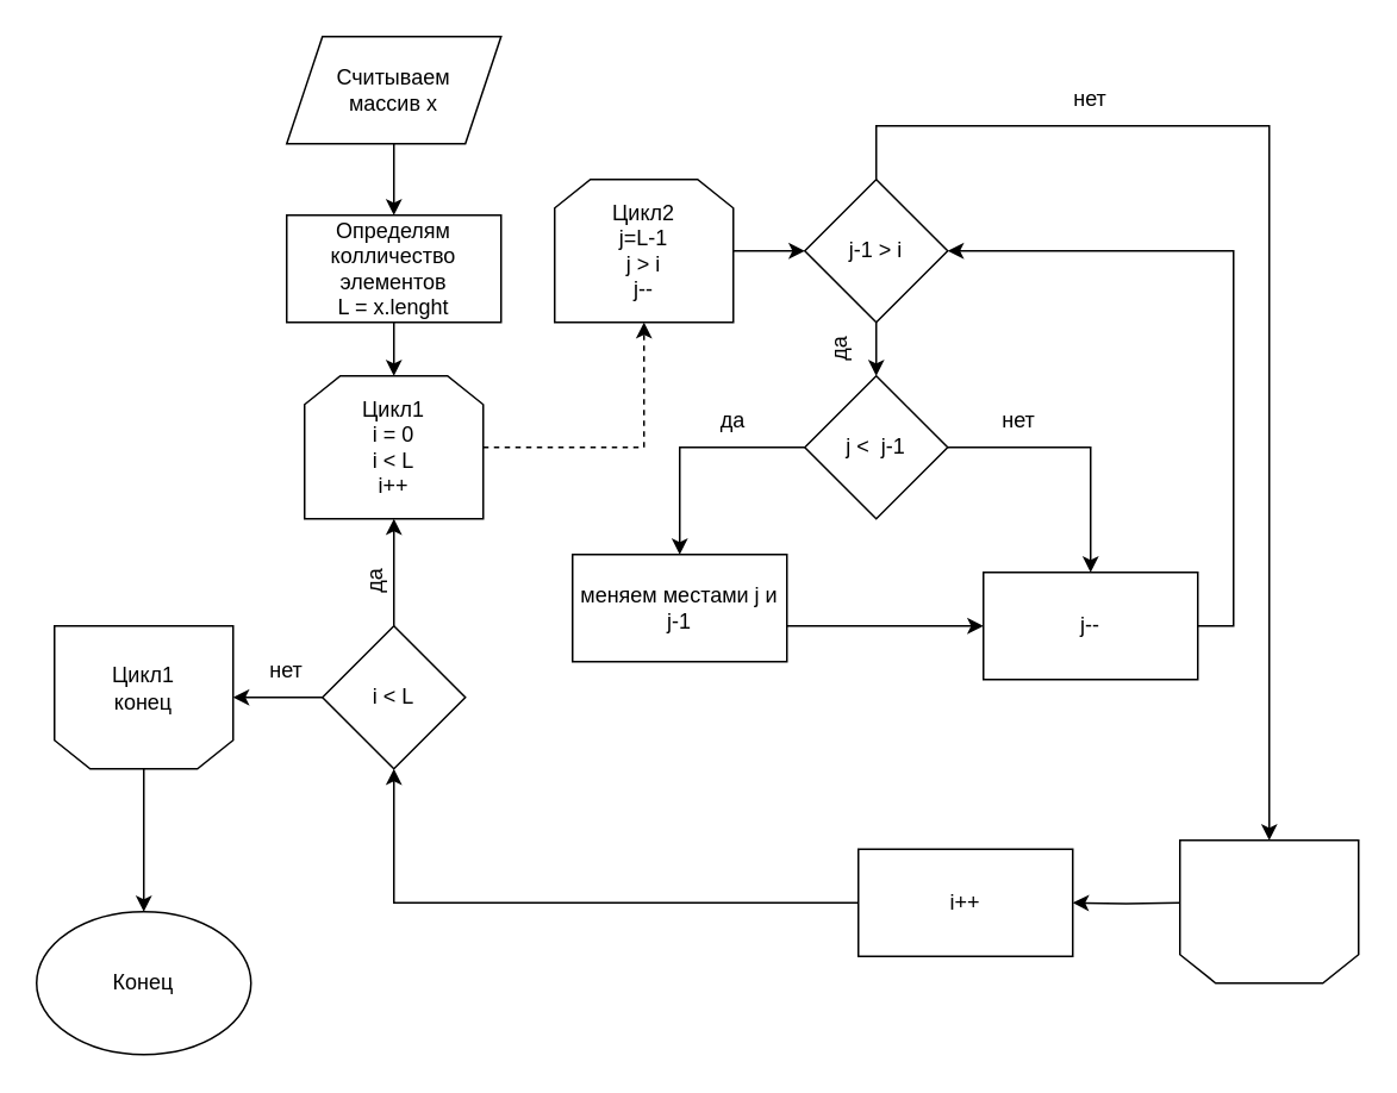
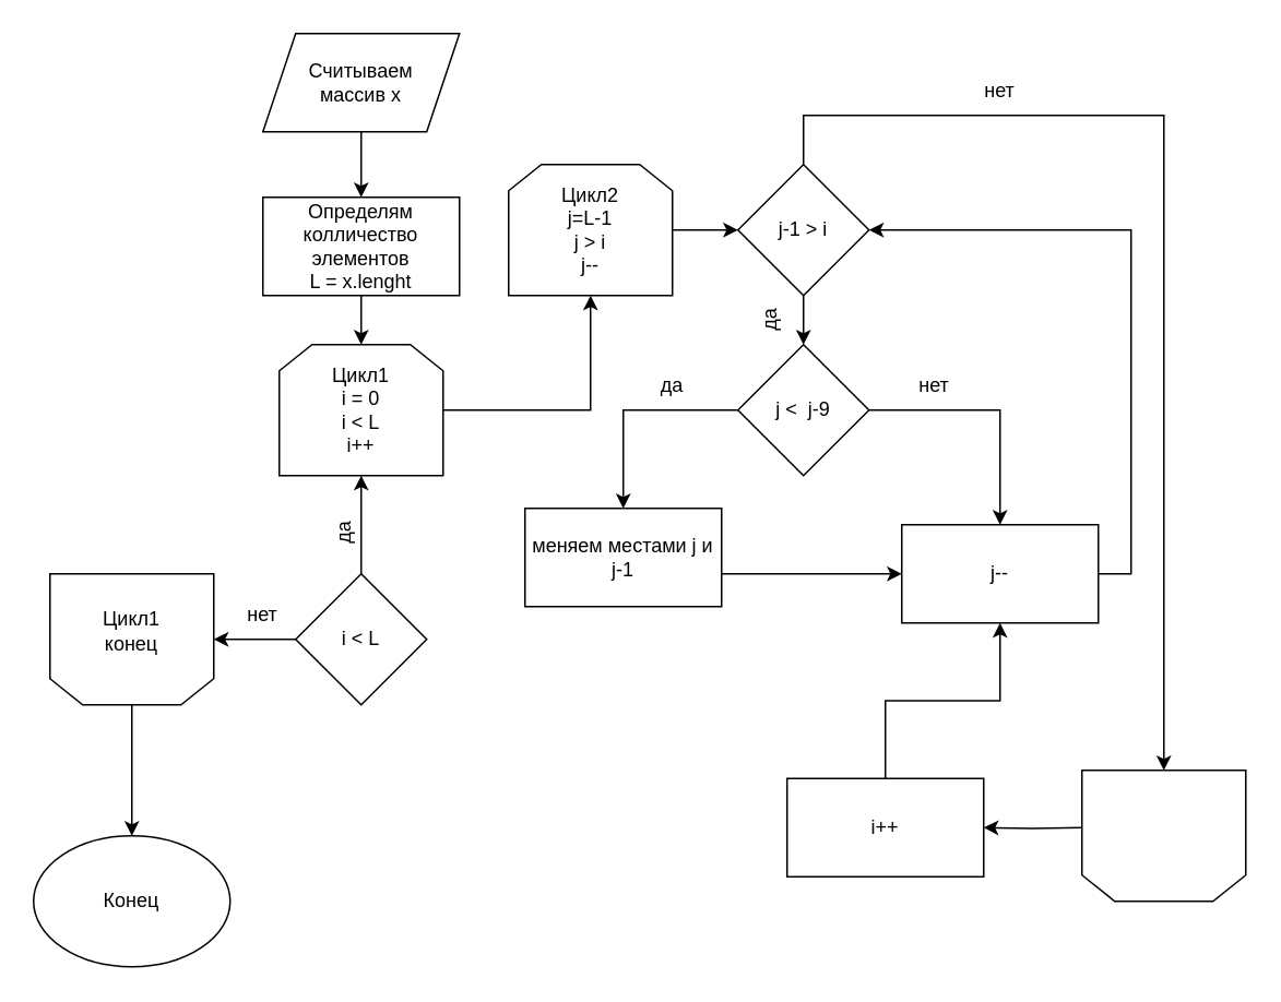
- <mxCell id="9" value="" style="edgeStyle=orthogonalEdgeStyle;rounded=0;orthogonalLoop=1;jettySize=auto;html=1;dashed=1;" edge="1" parent="1" source="10" target="20"><mxGeometry relative="1" as="geometry" /></mxCell>
+ <mxCell id="9" value="" style="edgeStyle=orthogonalEdgeStyle;rounded=0;orthogonalLoop=1;jettySize=auto;html=1;" edge="1" parent="1" source="10" target="20"><mxGeometry relative="1" as="geometry" /></mxCell>
- <mxCell id="13" value="j &amp;lt; &amp;nbsp;j-1" style="rhombus;whiteSpace=wrap;html=1;" vertex="1" parent="1"><mxGeometry x="450" y="210" width="80" height="80" as="geometry" /></mxCell>
+ <mxCell id="13" value="j &amp;lt; &amp;nbsp;j-9" style="rhombus;whiteSpace=wrap;html=1;" vertex="1" parent="1"><mxGeometry x="450" y="210" width="80" height="80" as="geometry" /></mxCell>
- <mxCell id="23" value="" style="edgeStyle=orthogonalEdgeStyle;rounded=0;orthogonalLoop=1;jettySize=auto;html=1;" edge="1" parent="1" source="24" target="27"><mxGeometry relative="1" as="geometry" /></mxCell>
+ <mxCell id="23" value="" style="edgeStyle=orthogonalEdgeStyle;rounded=0;orthogonalLoop=1;jettySize=auto;html=1;" edge="1" parent="1" source="24" target="22"><mxGeometry relative="1" as="geometry" /></mxCell>
